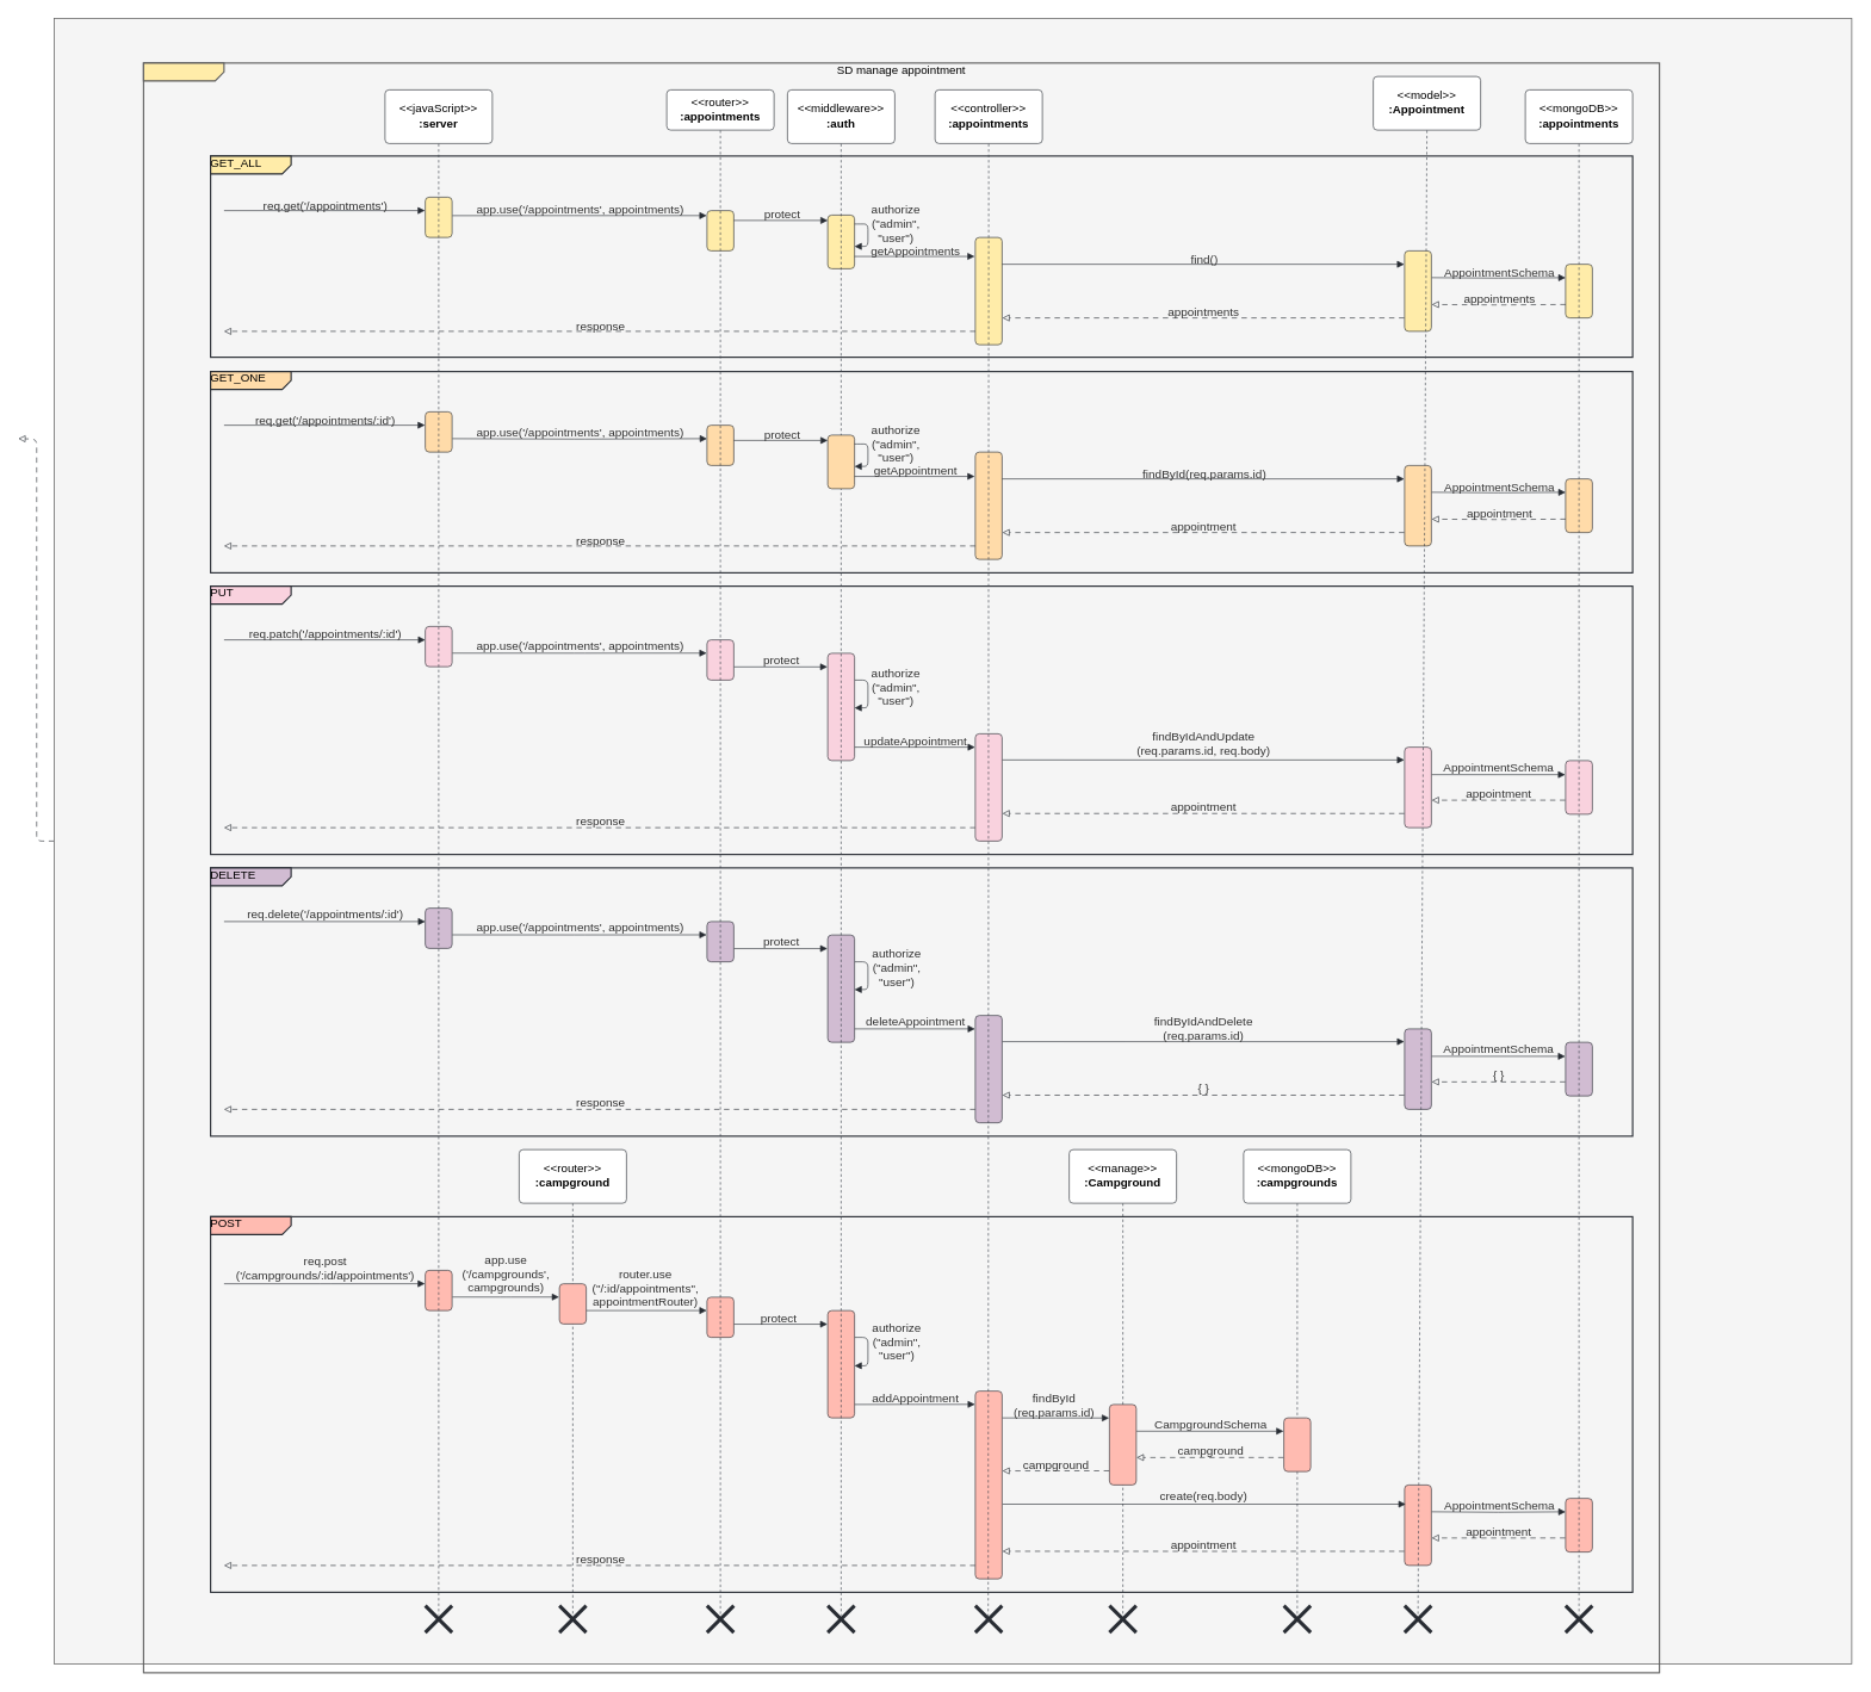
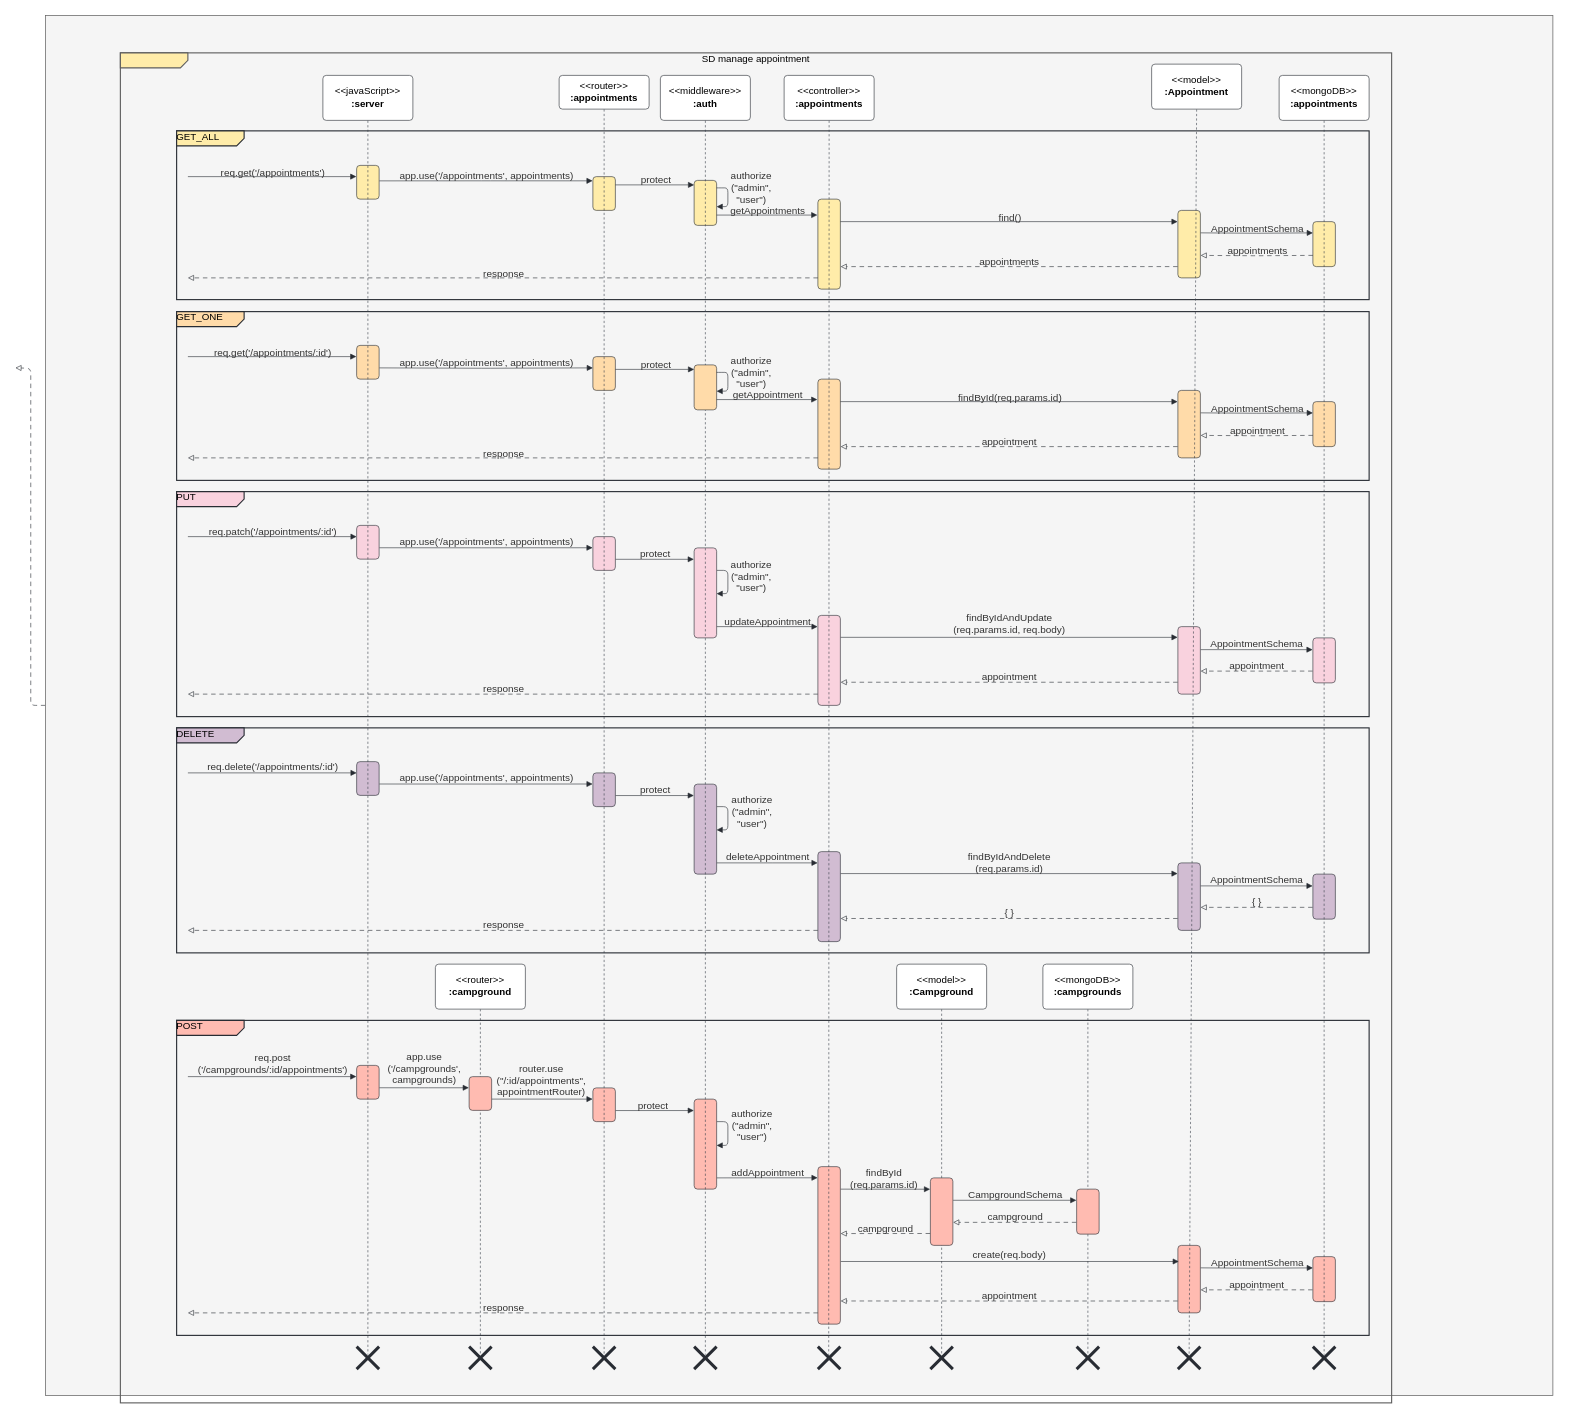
- <mxCell id="27" value="&lt;div style=&quot;display: flex; justify-content: center; text-align: center; align-items: baseline; font-size: 0; line-height: 1.25;margin-top: -2px;&quot;&gt;&lt;span&gt;&lt;span style=&quot;font-size:13px;&quot;&gt;&amp;lt;&amp;lt;manage&amp;gt;&amp;gt;&lt;br&gt;&lt;/span&gt;&lt;span style=&quot;font-size:13px;font-weight: bold;&quot;&gt;:Campground&lt;/span&gt;&lt;/span&gt;&lt;/div&gt;" style="html=1;overflow=block;blockSpacing=1;whiteSpace=wrap;fontSize=13;spacing=3.8;strokeColor=#282c33;strokeOpacity=100;rounded=1;absoluteArcSize=1;arcSize=9;strokeWidth=0.8;labelBackgroundColor=none;" parent="1" vertex="1"><mxGeometry x="1195" y="1285" width="120" height="60" as="geometry" /></mxCell>
+ <mxCell id="27" value="&lt;div style=&quot;display: flex; justify-content: center; text-align: center; align-items: baseline; font-size: 0; line-height: 1.25;margin-top: -2px;&quot;&gt;&lt;span&gt;&lt;span style=&quot;font-size:13px;&quot;&gt;&amp;lt;&amp;lt;model&amp;gt;&amp;gt;&lt;br&gt;&lt;/span&gt;&lt;span style=&quot;font-size:13px;font-weight: bold;&quot;&gt;:Campground&lt;/span&gt;&lt;/span&gt;&lt;/div&gt;" style="html=1;overflow=block;blockSpacing=1;whiteSpace=wrap;fontSize=13;spacing=3.8;strokeColor=#282c33;strokeOpacity=100;rounded=1;absoluteArcSize=1;arcSize=9;strokeWidth=0.8;labelBackgroundColor=none;" parent="1" vertex="1"><mxGeometry x="1195" y="1285" width="120" height="60" as="geometry" /></mxCell>
